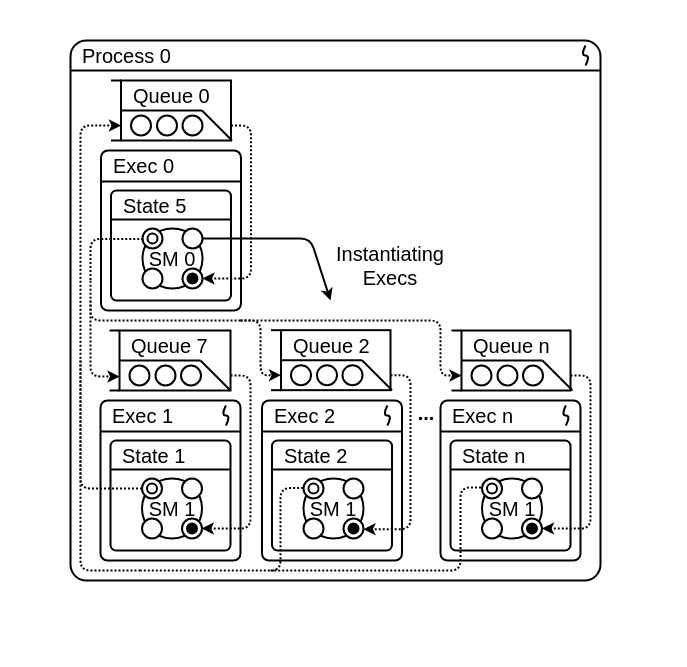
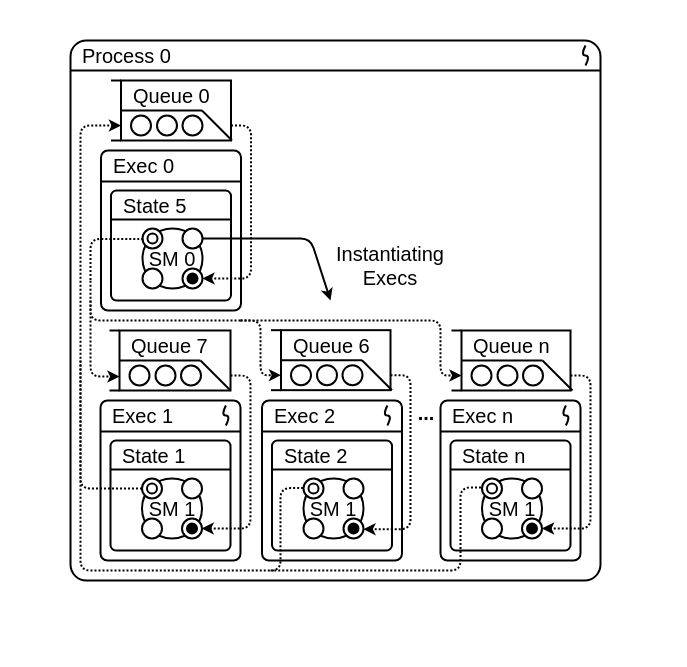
- <mxCell id="104" value="&lt;div style=&quot;text-align: left; font-size: 20px;&quot;&gt;&lt;font style=&quot;font-size: 20px;&quot;&gt;&lt;span style=&quot;font-size: 20px;&quot;&gt;Queue 2&lt;/span&gt;&lt;/font&gt;&lt;/div&gt;" style="text;html=1;strokeColor=none;fillColor=none;align=left;verticalAlign=middle;whiteSpace=wrap;rounded=0;fontFamily=Helvetica;fontSize=20;fontStyle=0" parent="1" vertex="1"><mxGeometry x="290.5" y="329.67" width="96" height="30" as="geometry" /></mxCell>
+ <mxCell id="104" value="&lt;div style=&quot;text-align: left; font-size: 20px;&quot;&gt;&lt;font style=&quot;font-size: 20px;&quot;&gt;&lt;span style=&quot;font-size: 20px;&quot;&gt;Queue 6&lt;/span&gt;&lt;/font&gt;&lt;/div&gt;" style="text;html=1;strokeColor=none;fillColor=none;align=left;verticalAlign=middle;whiteSpace=wrap;rounded=0;fontFamily=Helvetica;fontSize=20;fontStyle=0" parent="1" vertex="1"><mxGeometry x="290.5" y="329.67" width="96" height="30" as="geometry" /></mxCell>
